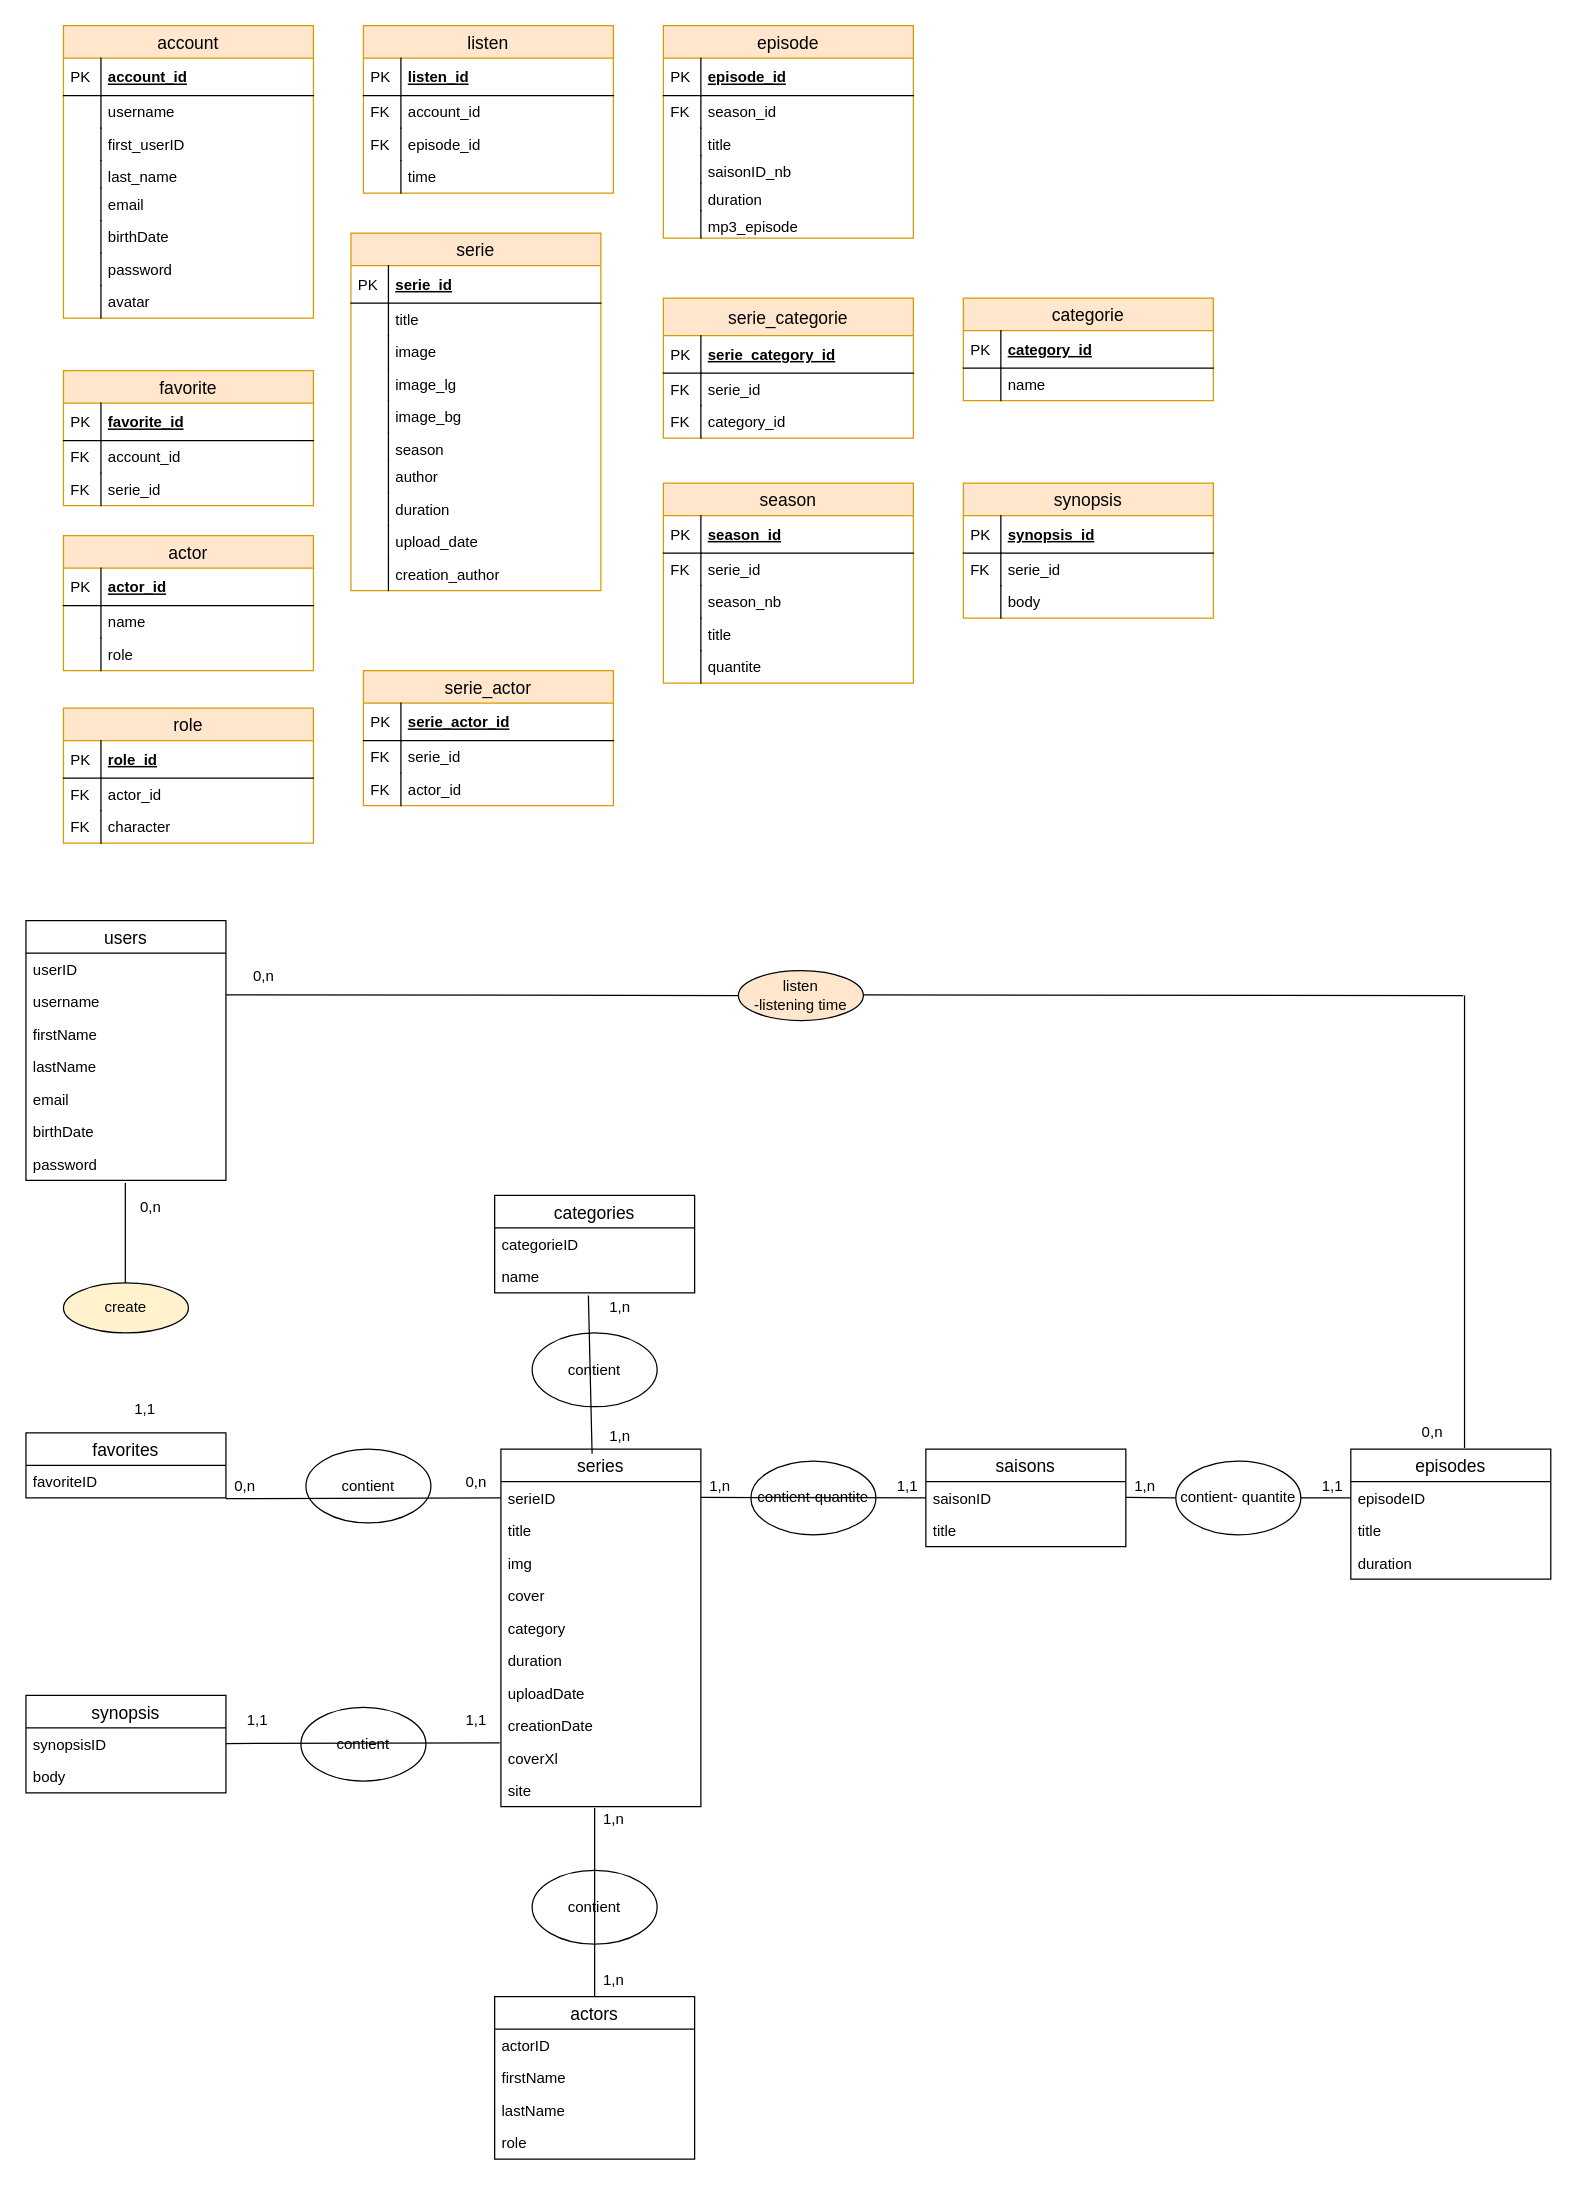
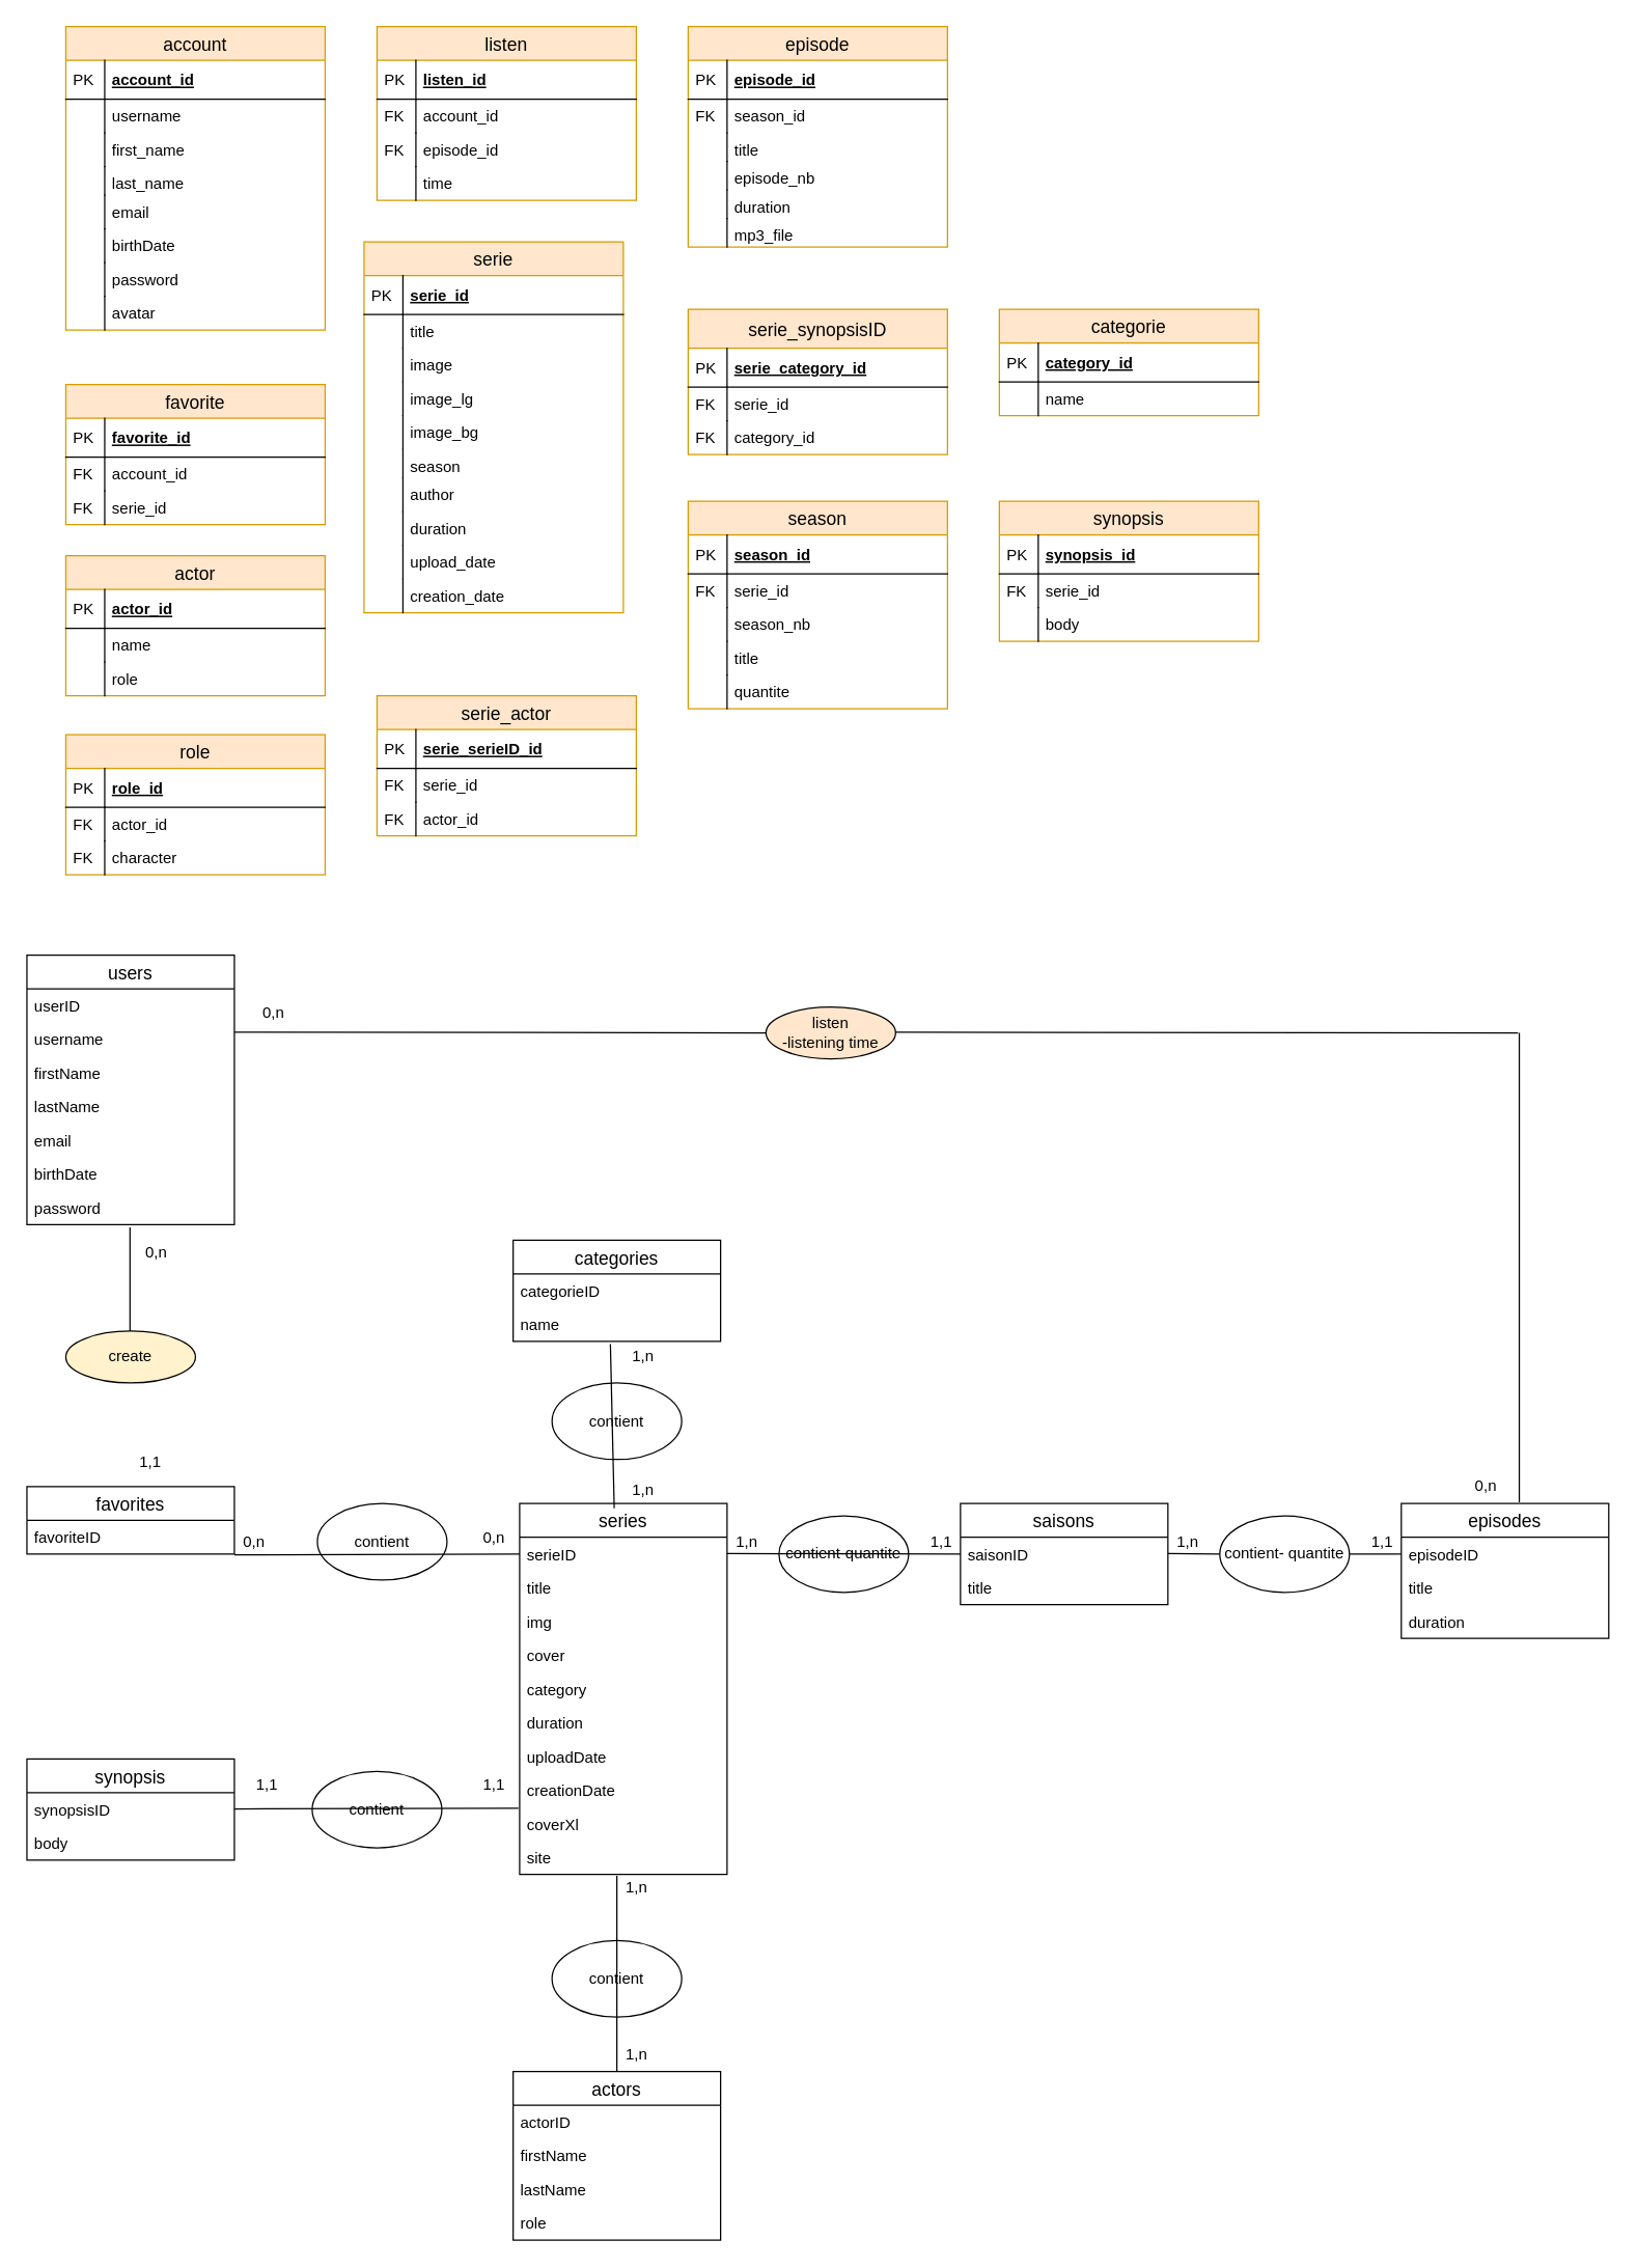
- <mxCell id="117" value="first_userID" style="shape=partialRectangle;top=0;left=0;right=0;bottom=0;align=left;verticalAlign=top;fillColor=none;spacingLeft=34;spacingRight=4;overflow=hidden;rotatable=0;points=[[0,0.5],[1,0.5]];portConstraint=eastwest;dropTarget=0;fontSize=12;" parent="112" vertex="1"><mxGeometry y="82" width="200" height="26" as="geometry" /></mxCell>
+ <mxCell id="117" value="first_name" style="shape=partialRectangle;top=0;left=0;right=0;bottom=0;align=left;verticalAlign=top;fillColor=none;spacingLeft=34;spacingRight=4;overflow=hidden;rotatable=0;points=[[0,0.5],[1,0.5]];portConstraint=eastwest;dropTarget=0;fontSize=12;" parent="112" vertex="1"><mxGeometry y="82" width="200" height="26" as="geometry" /></mxCell>
- <mxCell id="99" value="saisonID_nb" style="shape=partialRectangle;top=0;left=0;right=0;bottom=0;align=left;verticalAlign=top;fillColor=none;spacingLeft=34;spacingRight=4;overflow=hidden;rotatable=0;points=[[0,0.5],[1,0.5]];portConstraint=eastwest;dropTarget=0;fontSize=12;" parent="92" vertex="1"><mxGeometry y="104" width="200" height="22" as="geometry" /></mxCell>
+ <mxCell id="99" value="episode_nb" style="shape=partialRectangle;top=0;left=0;right=0;bottom=0;align=left;verticalAlign=top;fillColor=none;spacingLeft=34;spacingRight=4;overflow=hidden;rotatable=0;points=[[0,0.5],[1,0.5]];portConstraint=eastwest;dropTarget=0;fontSize=12;" parent="92" vertex="1"><mxGeometry y="104" width="200" height="22" as="geometry" /></mxCell>
- <mxCell id="103" value="mp3_episode" style="shape=partialRectangle;top=0;left=0;right=0;bottom=0;align=left;verticalAlign=top;fillColor=none;spacingLeft=34;spacingRight=4;overflow=hidden;rotatable=0;points=[[0,0.5],[1,0.5]];portConstraint=eastwest;dropTarget=0;fontSize=12;" parent="92" vertex="1"><mxGeometry y="148" width="200" height="22" as="geometry" /></mxCell>
+ <mxCell id="103" value="mp3_file" style="shape=partialRectangle;top=0;left=0;right=0;bottom=0;align=left;verticalAlign=top;fillColor=none;spacingLeft=34;spacingRight=4;overflow=hidden;rotatable=0;points=[[0,0.5],[1,0.5]];portConstraint=eastwest;dropTarget=0;fontSize=12;" parent="92" vertex="1"><mxGeometry y="148" width="200" height="22" as="geometry" /></mxCell>
- <mxCell id="85" value="serie_categorie" style="swimlane;fontStyle=0;childLayout=stackLayout;horizontal=1;startSize=30;horizontalStack=0;resizeParent=1;resizeParentMax=0;resizeLast=0;collapsible=1;marginBottom=0;align=center;fontSize=14;strokeWidth=1;fillColor=#ffe6cc;strokeColor=#d79b00;" parent="1" vertex="1"><mxGeometry x="530" y="238" width="200" height="112" as="geometry" /></mxCell>
+ <mxCell id="85" value="serie_synopsisID" style="swimlane;fontStyle=0;childLayout=stackLayout;horizontal=1;startSize=30;horizontalStack=0;resizeParent=1;resizeParentMax=0;resizeLast=0;collapsible=1;marginBottom=0;align=center;fontSize=14;strokeWidth=1;fillColor=#ffe6cc;strokeColor=#d79b00;" parent="1" vertex="1"><mxGeometry x="530" y="238" width="200" height="112" as="geometry" /></mxCell>
- <mxCell id="169" value="creation_author" style="shape=partialRectangle;top=0;left=0;right=0;bottom=0;align=left;verticalAlign=top;fillColor=none;spacingLeft=34;spacingRight=4;overflow=hidden;rotatable=0;points=[[0,0.5],[1,0.5]];portConstraint=eastwest;dropTarget=0;fontSize=12;strokeWidth=1;" parent="150" vertex="1"><mxGeometry y="260" width="200" height="26" as="geometry" /></mxCell>
+ <mxCell id="169" value="creation_date" style="shape=partialRectangle;top=0;left=0;right=0;bottom=0;align=left;verticalAlign=top;fillColor=none;spacingLeft=34;spacingRight=4;overflow=hidden;rotatable=0;points=[[0,0.5],[1,0.5]];portConstraint=eastwest;dropTarget=0;fontSize=12;strokeWidth=1;" parent="150" vertex="1"><mxGeometry y="260" width="200" height="26" as="geometry" /></mxCell>
- <mxCell id="106" value="serie_actor_id" style="shape=partialRectangle;top=0;left=0;right=0;bottom=1;align=left;verticalAlign=middle;fillColor=none;spacingLeft=34;spacingRight=4;overflow=hidden;rotatable=0;points=[[0,0.5],[1,0.5]];portConstraint=eastwest;dropTarget=0;fontStyle=5;fontSize=12;" parent="105" vertex="1"><mxGeometry y="26" width="200" height="30" as="geometry" /></mxCell>
+ <mxCell id="106" value="serie_serieID_id" style="shape=partialRectangle;top=0;left=0;right=0;bottom=1;align=left;verticalAlign=middle;fillColor=none;spacingLeft=34;spacingRight=4;overflow=hidden;rotatable=0;points=[[0,0.5],[1,0.5]];portConstraint=eastwest;dropTarget=0;fontStyle=5;fontSize=12;" parent="105" vertex="1"><mxGeometry y="26" width="200" height="30" as="geometry" /></mxCell>
